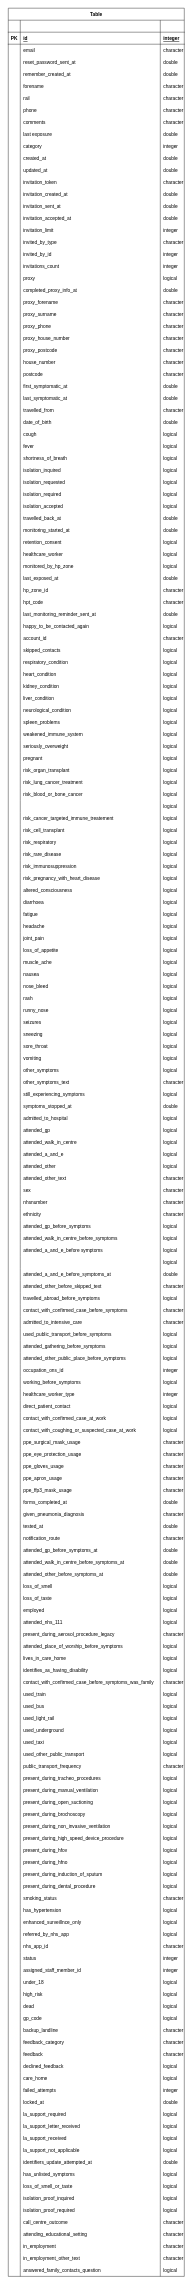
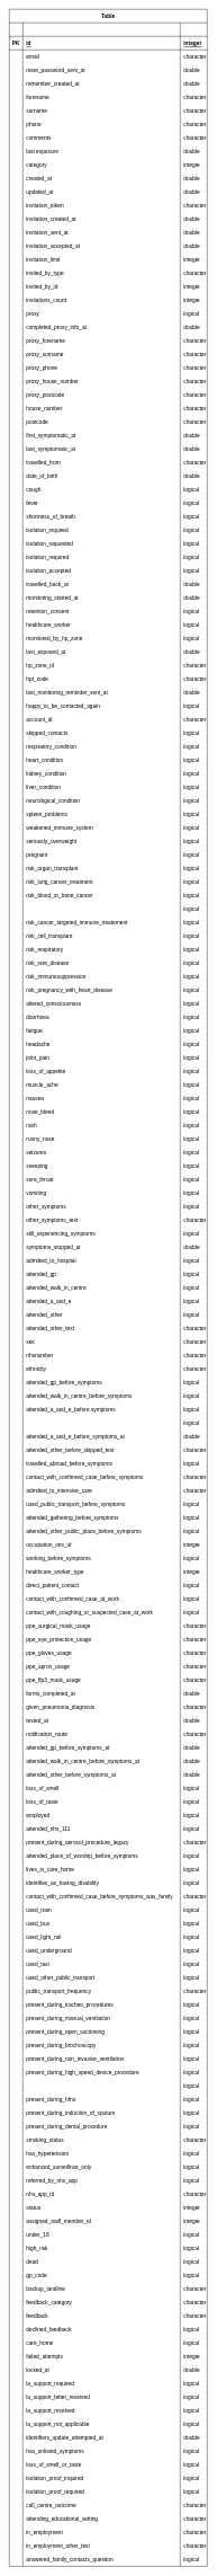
- <mxCell id="29" value="rail" style="shape=partialRectangle;connectable=0;fillColor=none;top=0;left=0;bottom=0;right=0;align=left;spacingLeft=6;overflow=hidden;" parent="27" vertex="1"><mxGeometry x="30" width="350" height="30" as="geometry" /></mxCell>
+ <mxCell id="29" value="surname" style="shape=partialRectangle;connectable=0;fillColor=none;top=0;left=0;bottom=0;right=0;align=left;spacingLeft=6;overflow=hidden;" parent="27" vertex="1"><mxGeometry x="30" width="350" height="30" as="geometry" /></mxCell>
- <mxCell id="611" value="present_during_hfov" style="shape=partialRectangle;connectable=0;fillColor=none;top=0;left=0;bottom=0;right=0;align=left;spacingLeft=6;overflow=hidden;" vertex="1" parent="609"><mxGeometry x="30" width="350" height="30" as="geometry" /></mxCell>
